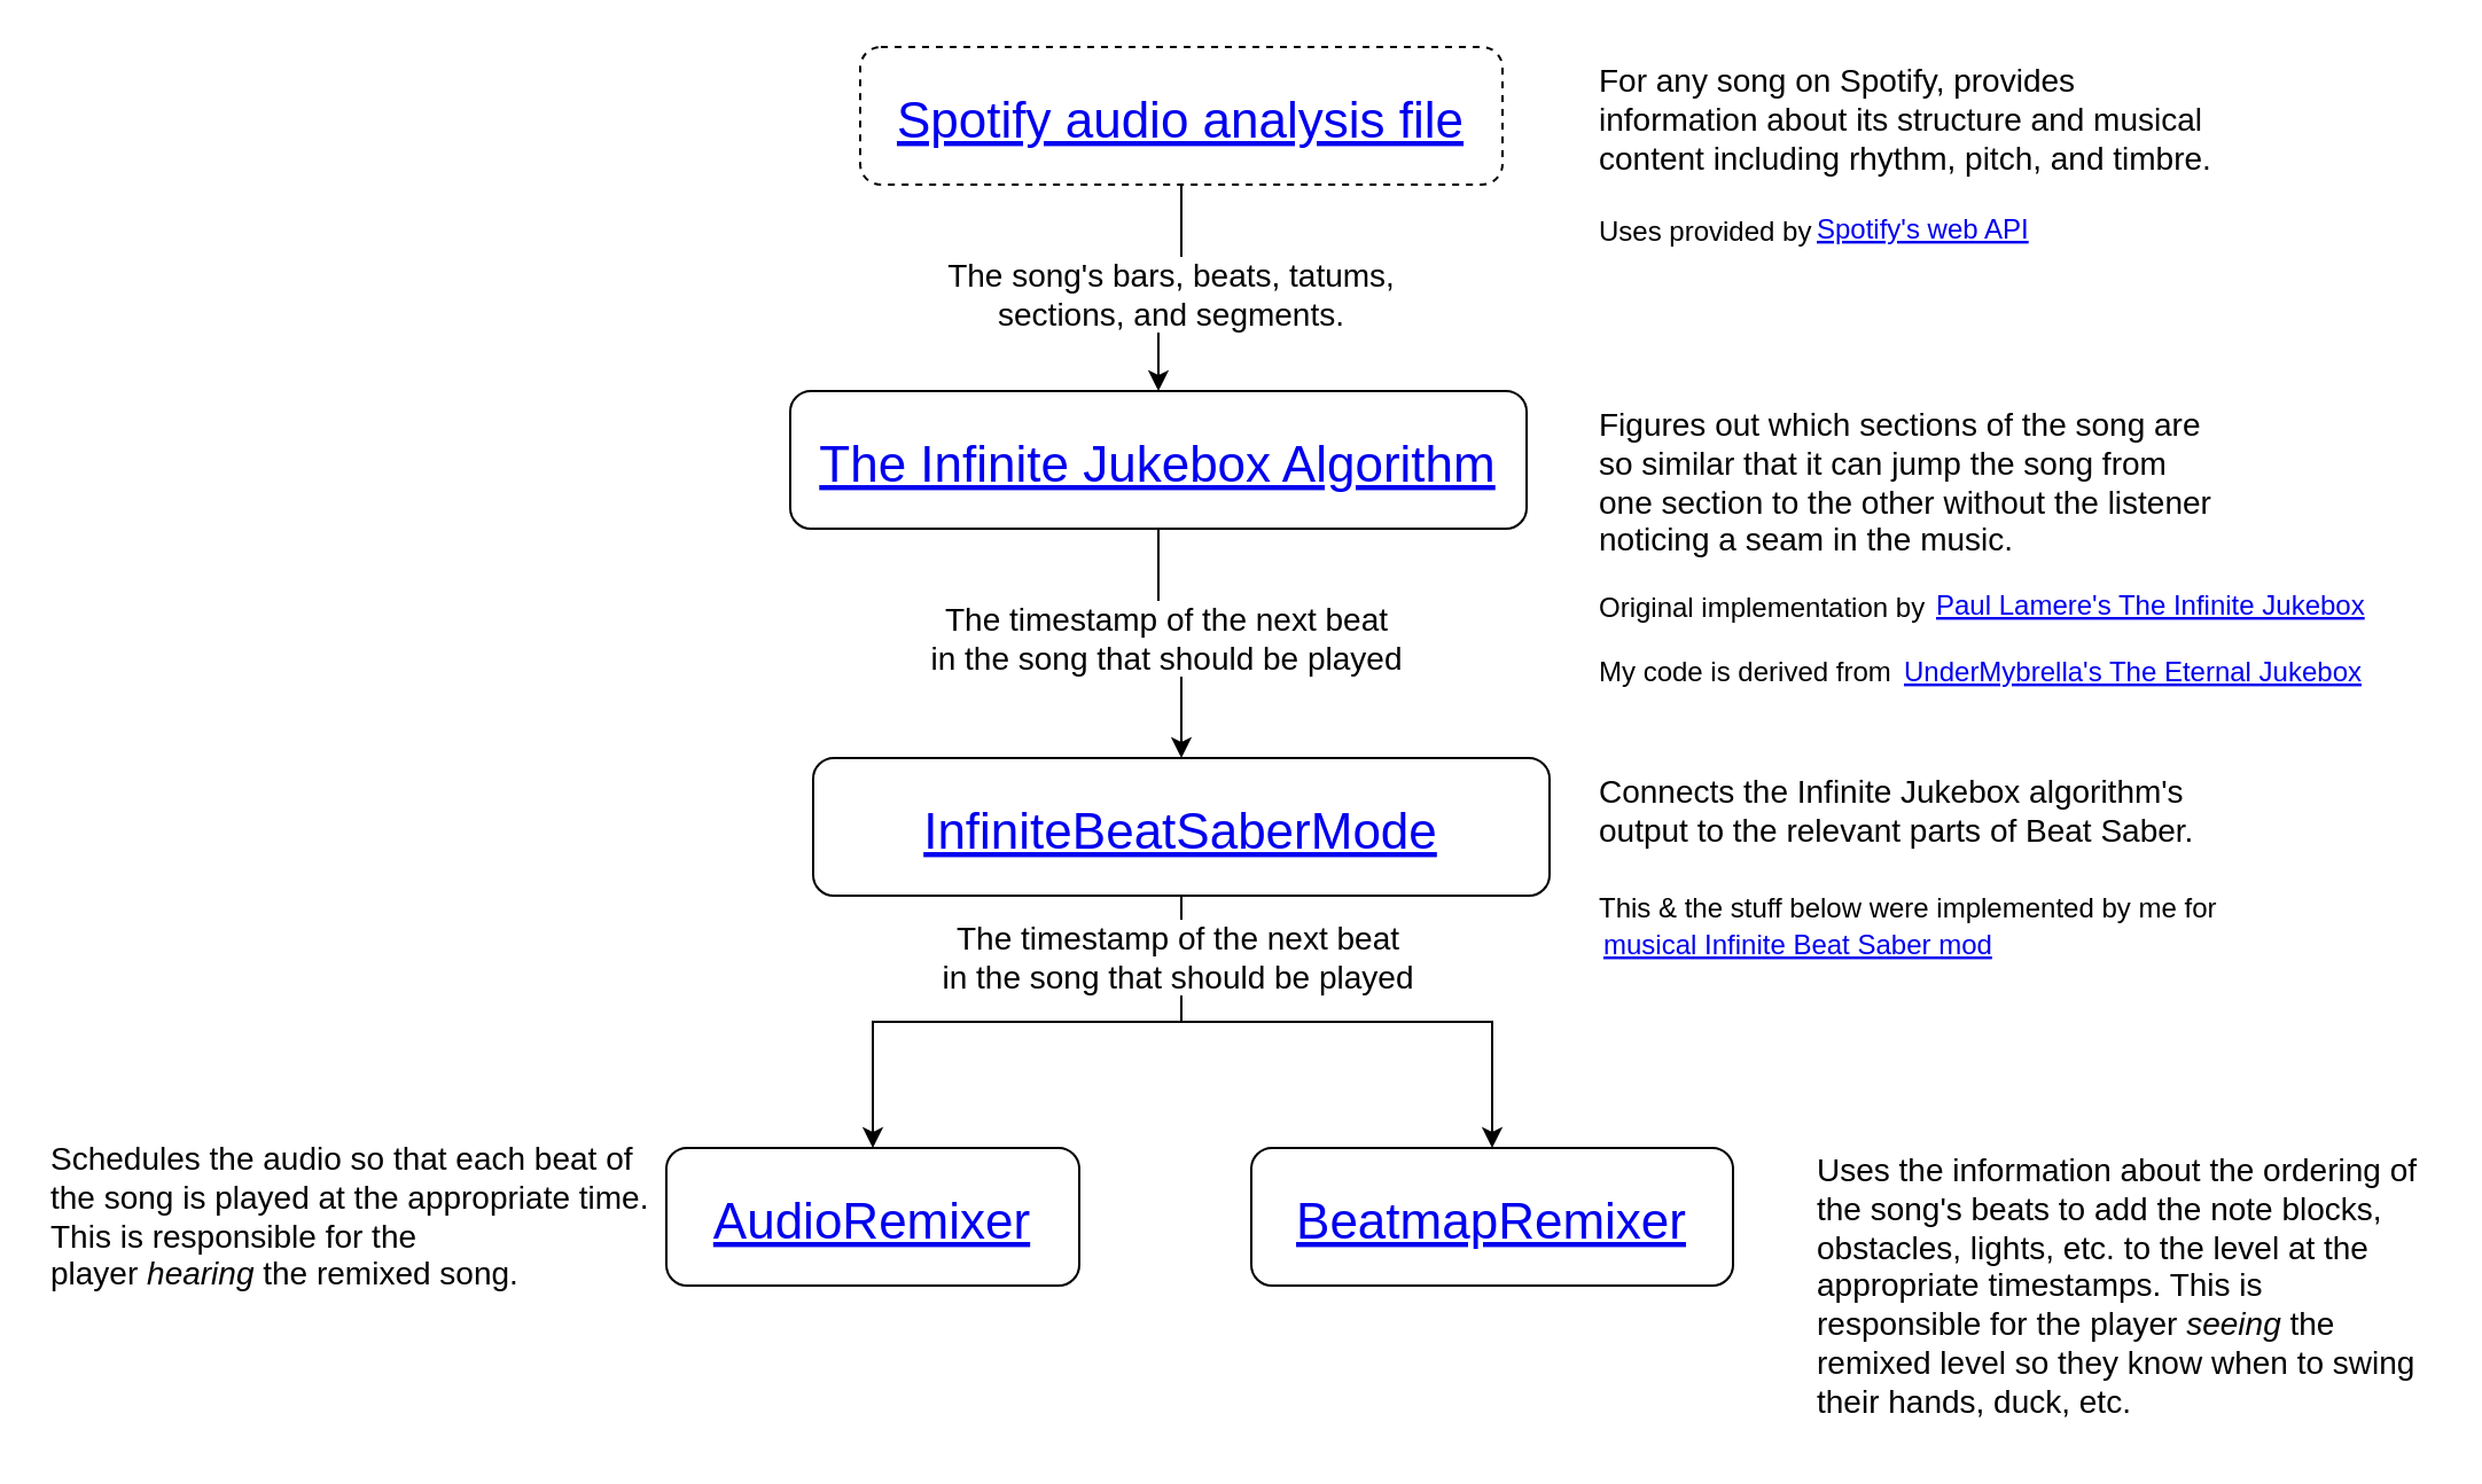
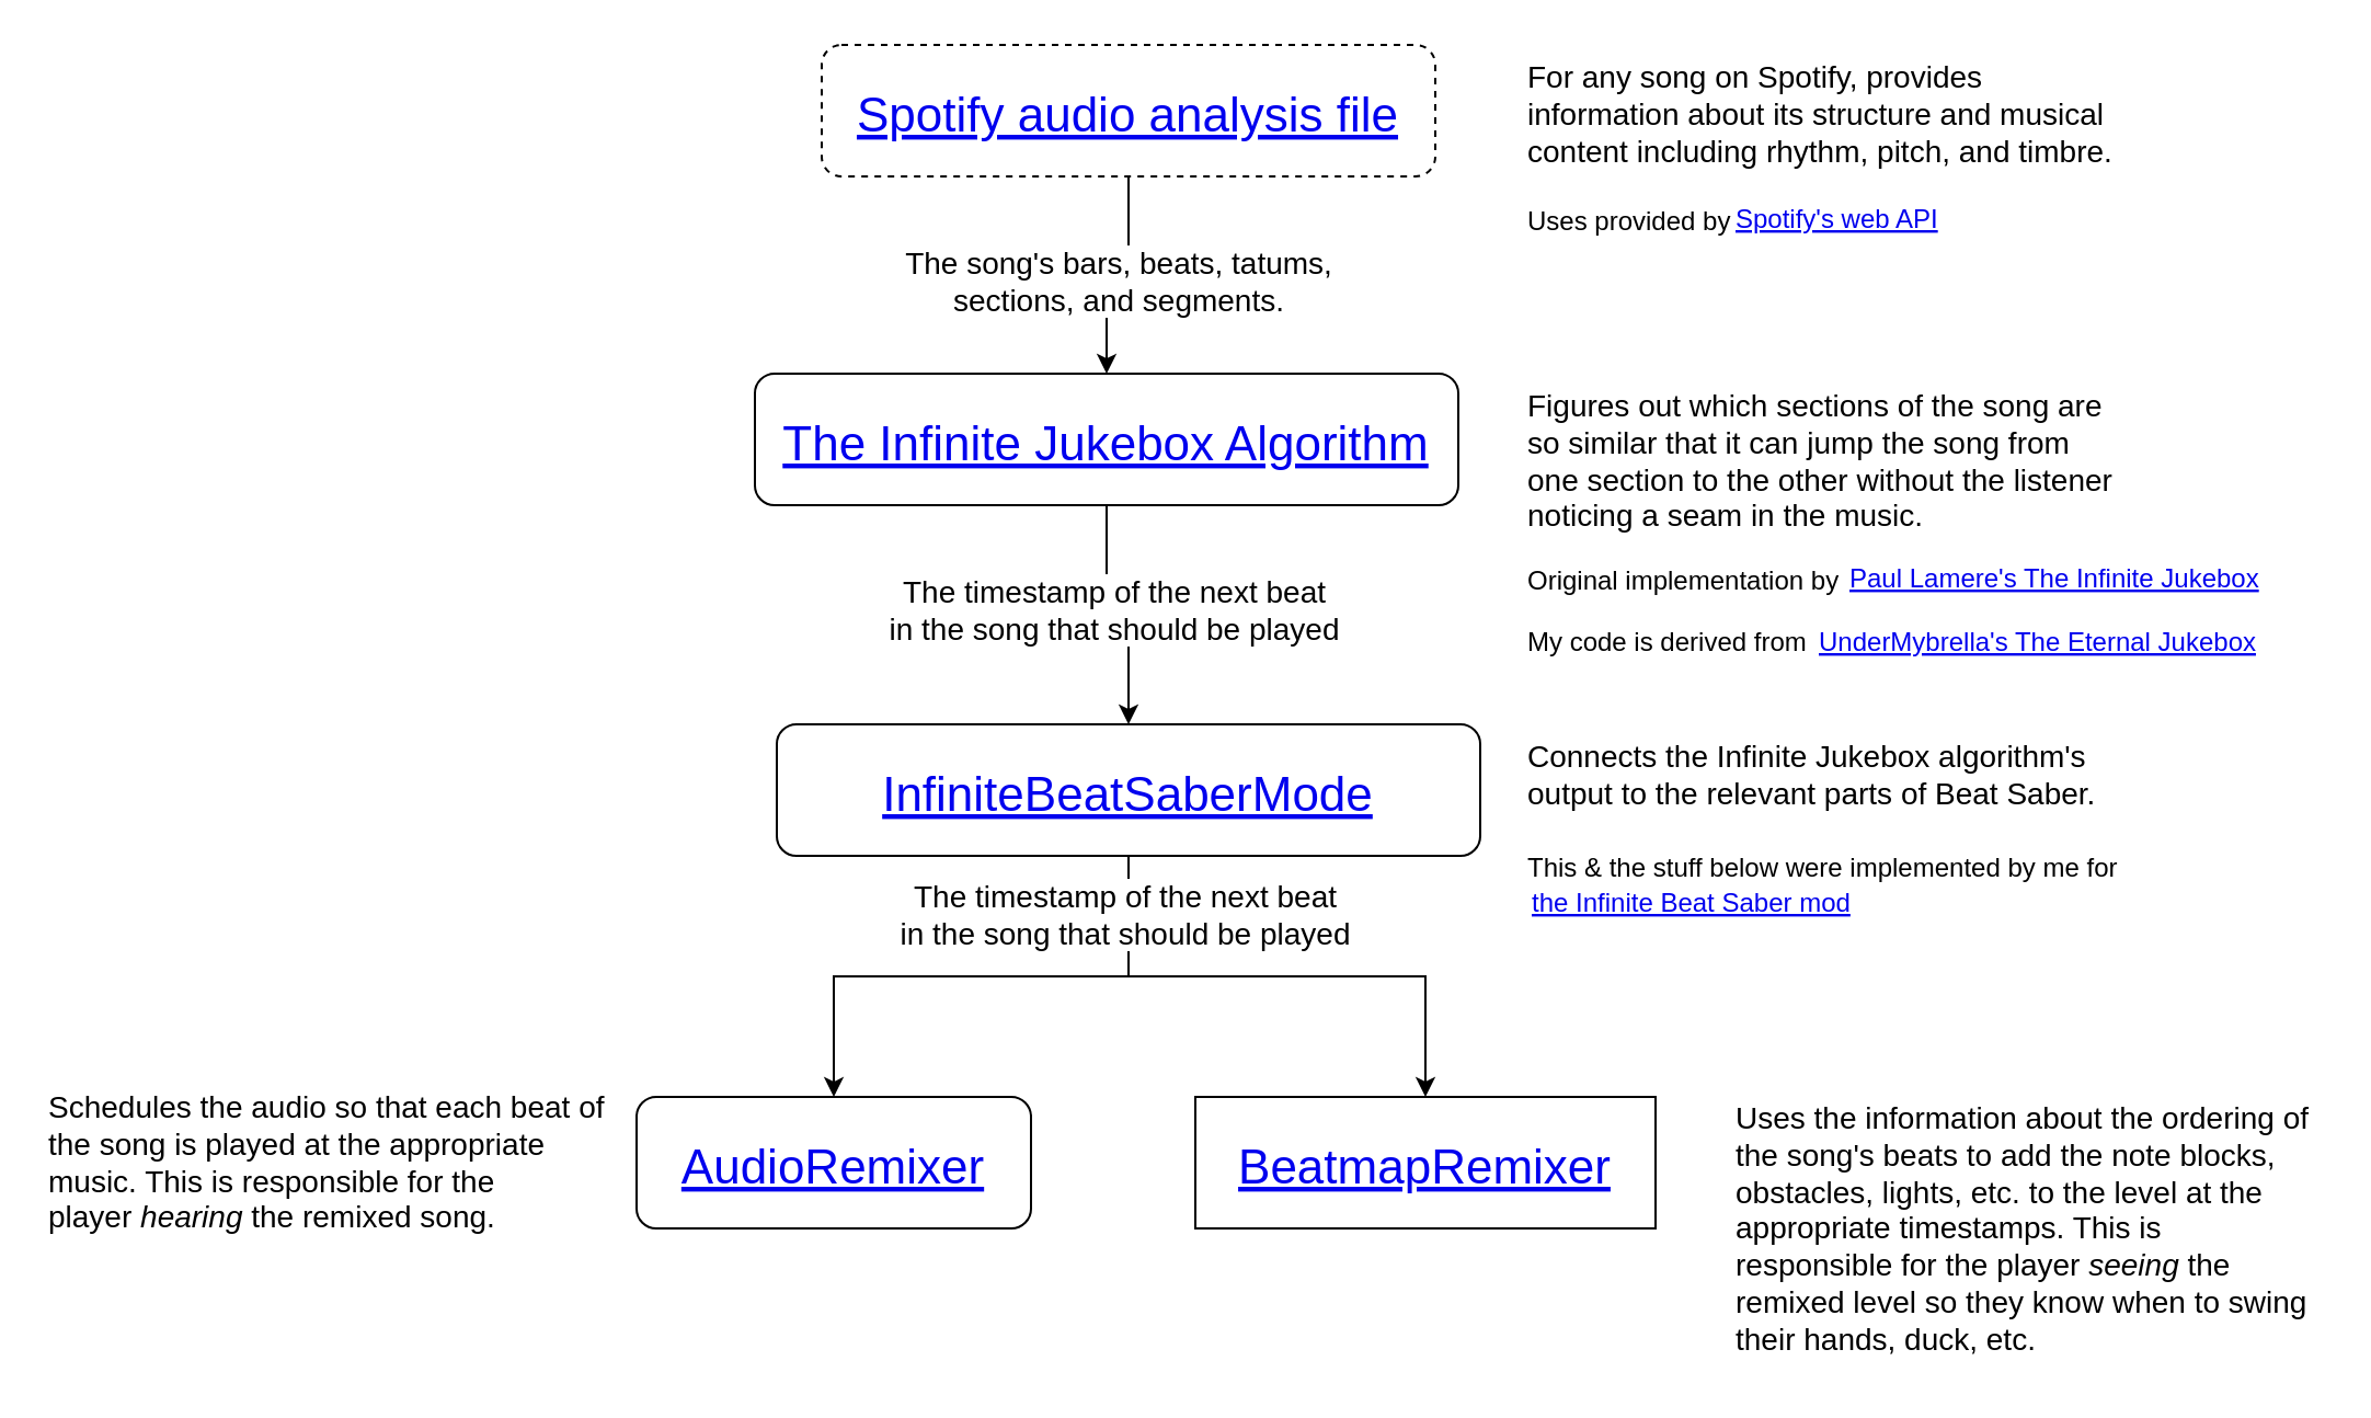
- <mxCell id="21" value="musical Infinite Beat Saber mod" style="fontColor=#0000EE;fontStyle=4;rounded=1;overflow=hidden;spacing=10;fillColor=none;strokeColor=none;fontSize=12;align=left;verticalAlign=top;" vertex="1" parent="1"><mxGeometry x="689" y="390" width="211" height="50" as="geometry" /></mxCell>
+ <mxCell id="21" value="the Infinite Beat Saber mod" style="fontColor=#0000EE;fontStyle=4;rounded=1;overflow=hidden;spacing=10;fillColor=none;strokeColor=none;fontSize=12;align=left;verticalAlign=top;" vertex="1" parent="1"><mxGeometry x="689" y="390" width="211" height="50" as="geometry" /></mxCell>
- <mxCell id="23" value="BeatmapRemixer" style="fontColor=#0000EE;fontStyle=4;rounded=1;overflow=hidden;spacing=10;fontSize=22;" vertex="1" parent="1"><mxGeometry x="545" y="500" width="210" height="60" as="geometry" /></mxCell>
+ <mxCell id="23" value="BeatmapRemixer" style="fontColor=#0000EE;fontStyle=4;overflow=hidden;spacing=10;fontSize=22;rounded=0;" vertex="1" parent="1"><mxGeometry x="545" y="500" width="210" height="60" as="geometry" /></mxCell>
- <mxCell id="24" value="Schedules the audio so that each beat of the song is played at the appropriate time. This is responsible for the player&amp;nbsp;&lt;i&gt;hearing&lt;/i&gt;&amp;nbsp;the remixed song." style="text;strokeColor=none;align=left;fillColor=none;html=1;verticalAlign=top;whiteSpace=wrap;rounded=0;fontSize=14;" vertex="1" parent="1"><mxGeometry x="20" y="490" width="270" height="80" as="geometry" /></mxCell>
+ <mxCell id="24" value="Schedules the audio so that each beat of the song is played at the appropriate music. This is responsible for the player&amp;nbsp;&lt;i&gt;hearing&lt;/i&gt;&amp;nbsp;the remixed song." style="text;strokeColor=none;align=left;fillColor=none;html=1;verticalAlign=top;whiteSpace=wrap;rounded=0;fontSize=14;" vertex="1" parent="1"><mxGeometry x="20" y="490" width="270" height="80" as="geometry" /></mxCell>
